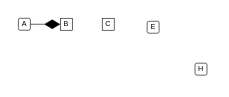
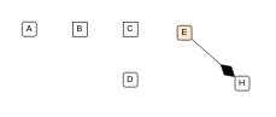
- <mxCell id="16" source="4" target="5" parent="1" edge="1" style="endArrow=diamondThin;endFill=1;endSize=24;html=1;"><mxGeometry relative="1" as="geometry" /></mxCell>
- <mxCell style="rounded=1;whiteSpace=wrap;verticalAlign=middle;align=center;" id="11" parent="10" value="E" vertex="1"><mxGeometry width="20" height="20" as="geometry" x="5" y="5" /></mxCell>
+ <mxCell style="rounded=1;whiteSpace=wrap;verticalAlign=middle;align=center;fillColor=#ffe6cc;" id="11" parent="10" value="E" vertex="1"><mxGeometry width="20" height="20" as="geometry" x="5" y="5" /></mxCell>
+ <mxCell id="17" source="11" target="15" parent="1" edge="1" style="endArrow=diamondThin;endFill=1;endSize=24;html=1;"><mxGeometry relative="1" as="geometry" /></mxCell>
+ <mxCell style="rounded=1;whiteSpace=wrap;verticalAlign=middle;align=center;" id="8" parent="6" value="D" vertex="1"><mxGeometry width="20" height="20" as="geometry" x="0" y="70" /></mxCell>
